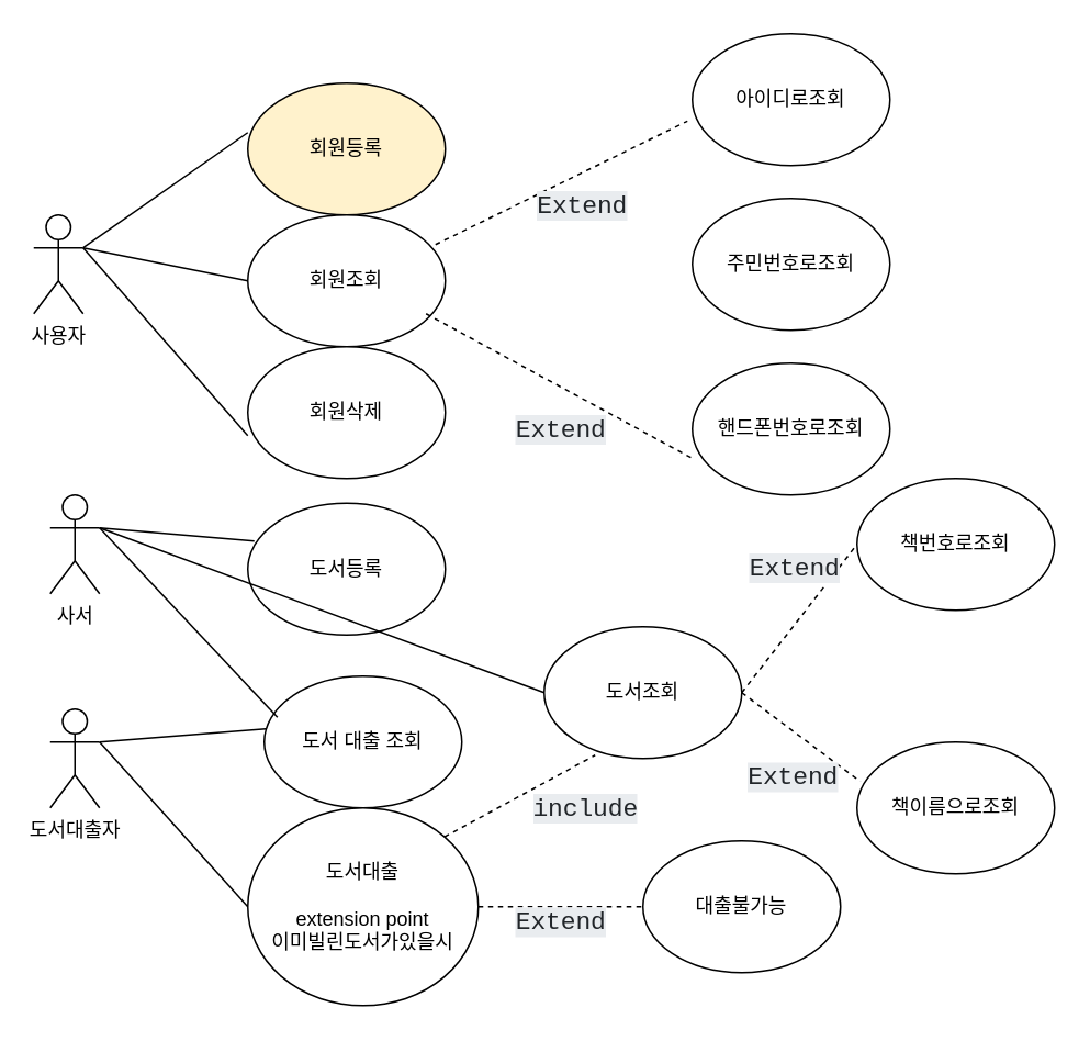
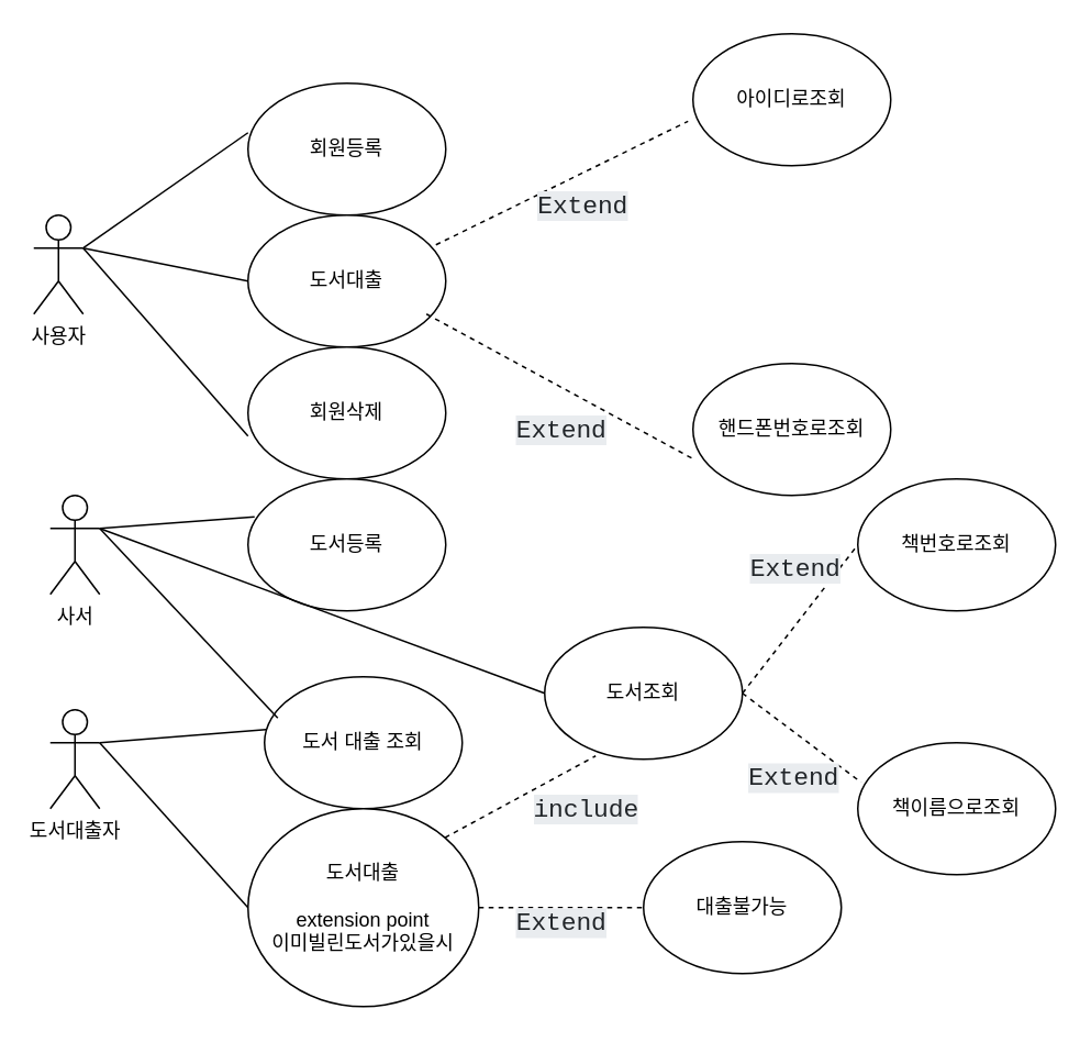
- <mxCell id="3" value="회원등록" style="ellipse;whiteSpace=wrap;html=1;fillColor=#fff2cc;" vertex="1" parent="1"><mxGeometry x="150" y="50" width="120" height="80" as="geometry" /></mxCell>
+ <mxCell id="3" value="회원등록" style="ellipse;whiteSpace=wrap;html=1;" vertex="1" parent="1"><mxGeometry x="150" y="50" width="120" height="80" as="geometry" /></mxCell>
- <mxCell id="4" value="주민번호로조회" style="ellipse;whiteSpace=wrap;html=1;" vertex="1" parent="1"><mxGeometry x="420" y="120" width="120" height="80" as="geometry" /></mxCell>
- <mxCell id="7" value="회원조회" style="ellipse;whiteSpace=wrap;html=1;" vertex="1" parent="1"><mxGeometry x="150" y="130" width="120" height="80" as="geometry" /></mxCell>
+ <mxCell id="7" value="도서대출" style="ellipse;whiteSpace=wrap;html=1;" vertex="1" parent="1"><mxGeometry x="150" y="130" width="120" height="80" as="geometry" /></mxCell>
- <mxCell id="9" value="도서등록" style="ellipse;whiteSpace=wrap;html=1;" vertex="1" parent="1"><mxGeometry x="150" y="305" width="120" height="80" as="geometry" /></mxCell>
+ <mxCell id="9" value="도서등록" style="ellipse;whiteSpace=wrap;html=1;" vertex="1" parent="1"><mxGeometry x="150" y="290" width="120" height="80" as="geometry" /></mxCell>
